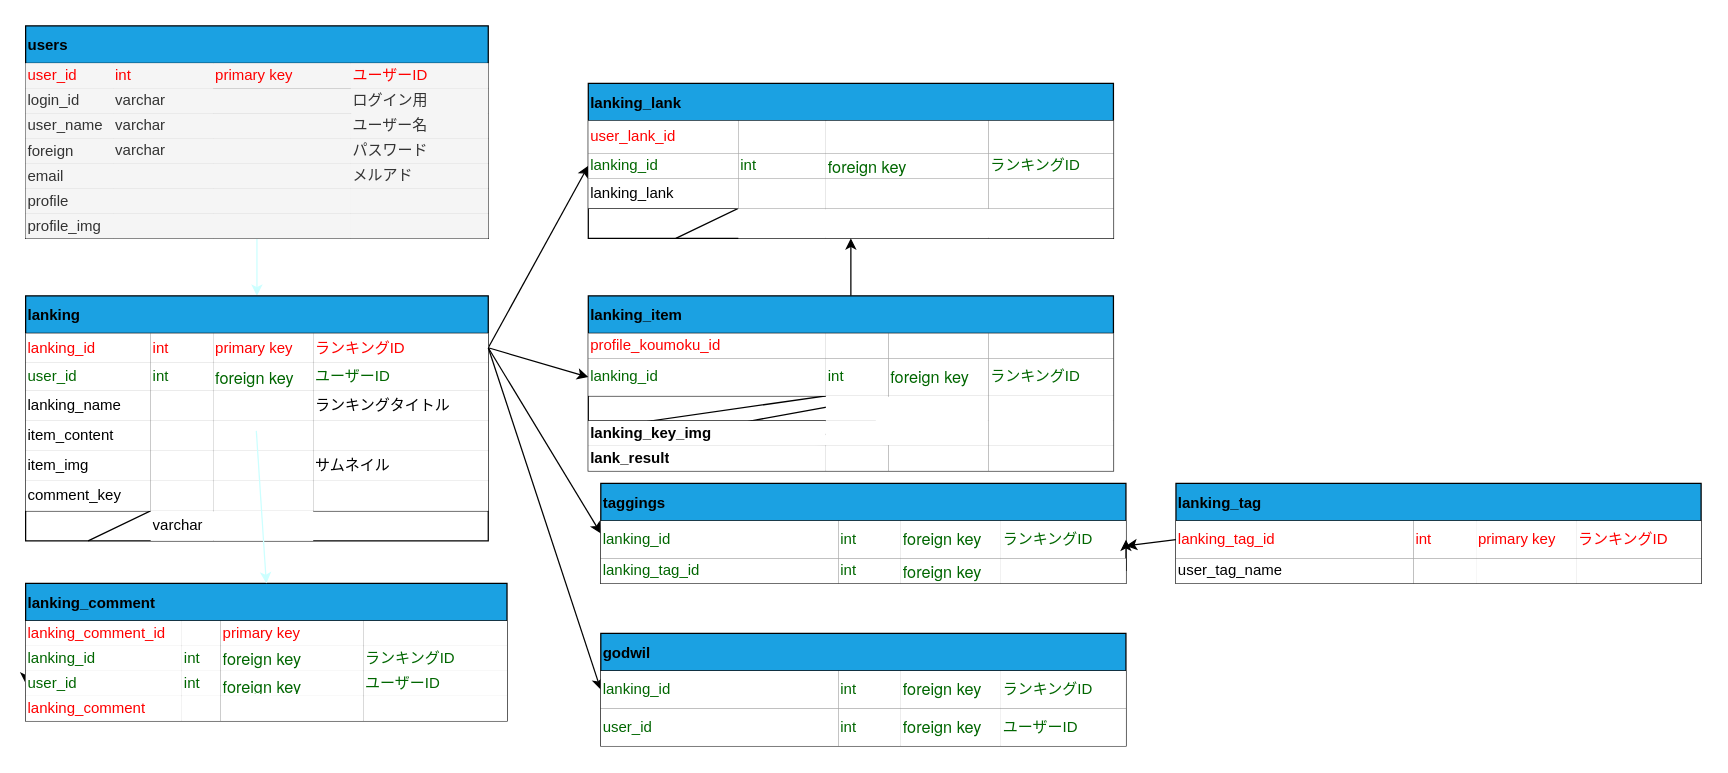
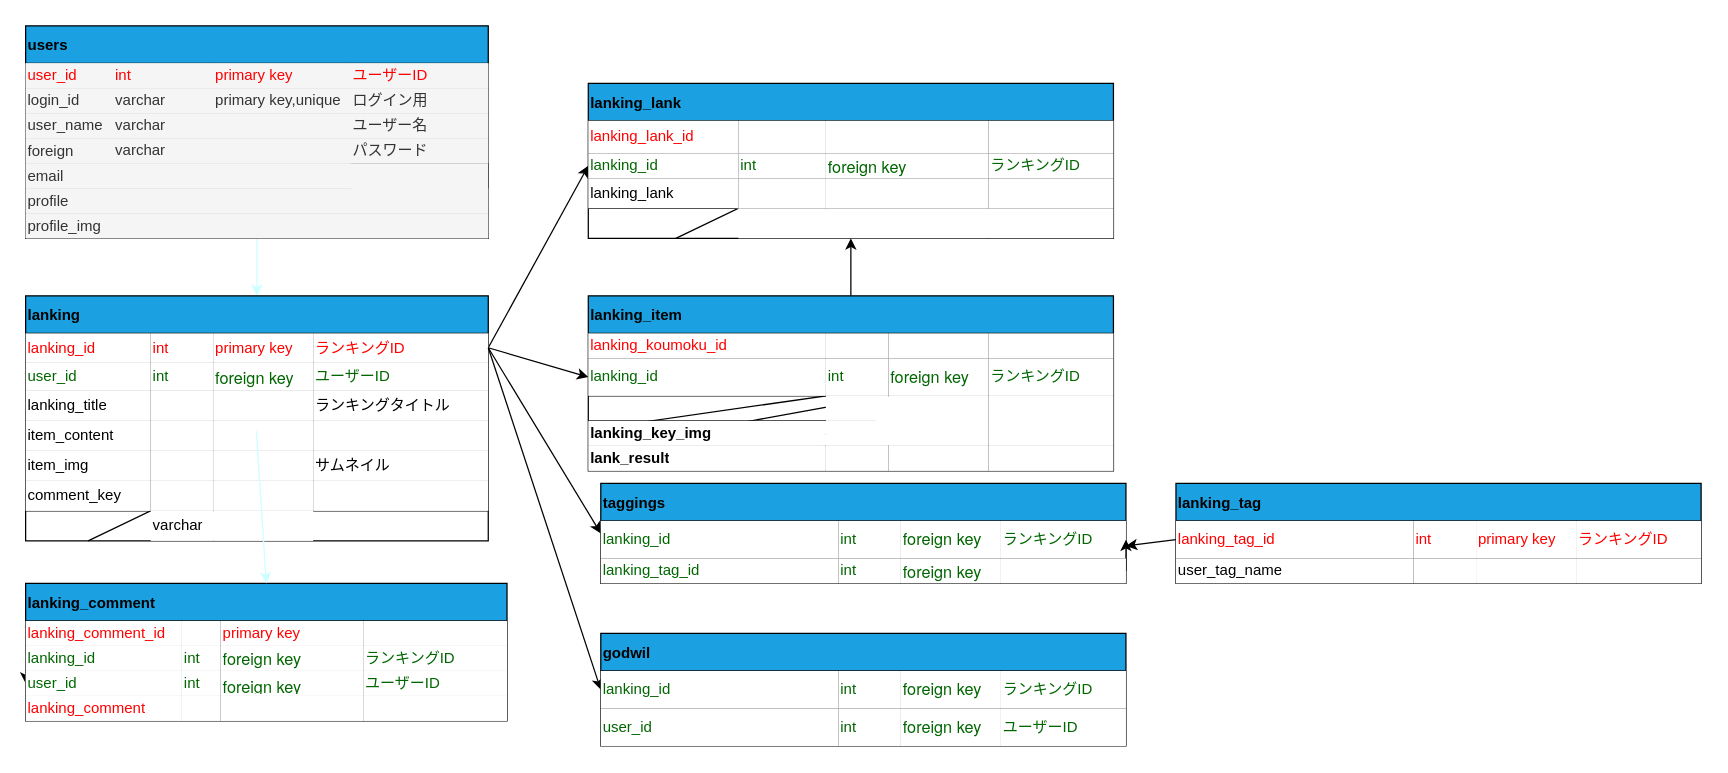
+ <mxCell id="12" value="primary key,unique" style="shape=partialRectangle;html=1;whiteSpace=wrap;connectable=0;fillColor=#f5f5f5;top=0;left=0;bottom=0;right=0;overflow=hidden;pointerEvents=1;align=left;strokeColor=#666666;fontColor=#333333;" parent="9" vertex="1"><mxGeometry x="150" width="110" height="20" as="geometry"><mxRectangle width="110" height="20" as="alternateBounds" /></mxGeometry></mxCell>
- <mxCell id="99" value="user_lank_id" style="shape=partialRectangle;html=1;whiteSpace=wrap;connectable=0;fillColor=#FFFFFF;top=0;left=0;bottom=0;right=0;overflow=hidden;pointerEvents=1;strokeColor=#CCFFFF;align=left;fontColor=#FF0000;perimeterSpacing=1;" parent="98" vertex="1"><mxGeometry width="120" height="26" as="geometry"><mxRectangle width="120" height="26" as="alternateBounds" /></mxGeometry></mxCell>
+ <mxCell id="99" value="lanking_lank_id" style="shape=partialRectangle;html=1;whiteSpace=wrap;connectable=0;fillColor=#FFFFFF;top=0;left=0;bottom=0;right=0;overflow=hidden;pointerEvents=1;strokeColor=#CCFFFF;align=left;fontColor=#FF0000;perimeterSpacing=1;" parent="98" vertex="1"><mxGeometry width="120" height="26" as="geometry"><mxRectangle width="120" height="26" as="alternateBounds" /></mxGeometry></mxCell>
- <mxCell id="28" value="メルアド" style="shape=partialRectangle;html=1;whiteSpace=wrap;connectable=0;fillColor=#f5f5f5;top=0;left=0;bottom=0;right=0;overflow=hidden;pointerEvents=1;strokeColor=#666666;align=left;fontColor=#333333;" parent="24" vertex="1"><mxGeometry x="260" width="110" height="20" as="geometry"><mxRectangle width="110" height="20" as="alternateBounds" /></mxGeometry></mxCell>
- <mxCell id="120" value="profile_koumoku_id" style="shape=partialRectangle;html=1;whiteSpace=wrap;connectable=0;fillColor=#FFFFFF;top=0;left=0;bottom=0;right=0;overflow=hidden;pointerEvents=1;strokeColor=#CCFFFF;align=left;fontColor=#FF0000;perimeterSpacing=1;" parent="119" vertex="1"><mxGeometry width="190" height="20" as="geometry"><mxRectangle width="190" height="20" as="alternateBounds" /></mxGeometry></mxCell>
+ <mxCell id="120" value="lanking_koumoku_id" style="shape=partialRectangle;html=1;whiteSpace=wrap;connectable=0;fillColor=#FFFFFF;top=0;left=0;bottom=0;right=0;overflow=hidden;pointerEvents=1;strokeColor=#CCFFFF;align=left;fontColor=#FF0000;perimeterSpacing=1;" parent="119" vertex="1"><mxGeometry width="190" height="20" as="geometry"><mxRectangle width="190" height="20" as="alternateBounds" /></mxGeometry></mxCell>
- <mxCell id="53" value="lanking_name" style="shape=partialRectangle;html=1;whiteSpace=wrap;connectable=0;fillColor=#FFFFFF;top=0;left=0;bottom=0;right=0;overflow=hidden;pointerEvents=1;strokeColor=#CCFFFF;align=left;fontColor=#000000;perimeterSpacing=1;" parent="52" vertex="1"><mxGeometry width="100" height="24" as="geometry"><mxRectangle width="100" height="24" as="alternateBounds" /></mxGeometry></mxCell>
+ <mxCell id="53" value="lanking_title" style="shape=partialRectangle;html=1;whiteSpace=wrap;connectable=0;fillColor=#FFFFFF;top=0;left=0;bottom=0;right=0;overflow=hidden;pointerEvents=1;strokeColor=#CCFFFF;align=left;fontColor=#000000;perimeterSpacing=1;" parent="52" vertex="1"><mxGeometry width="100" height="24" as="geometry"><mxRectangle width="100" height="24" as="alternateBounds" /></mxGeometry></mxCell>
